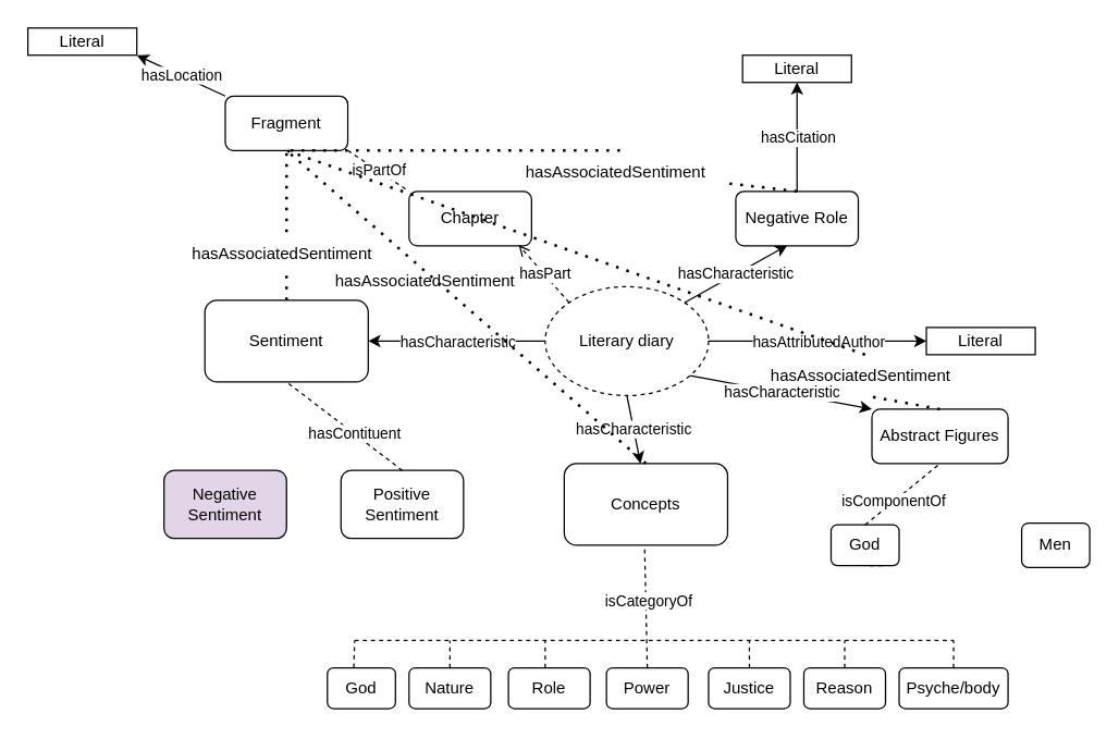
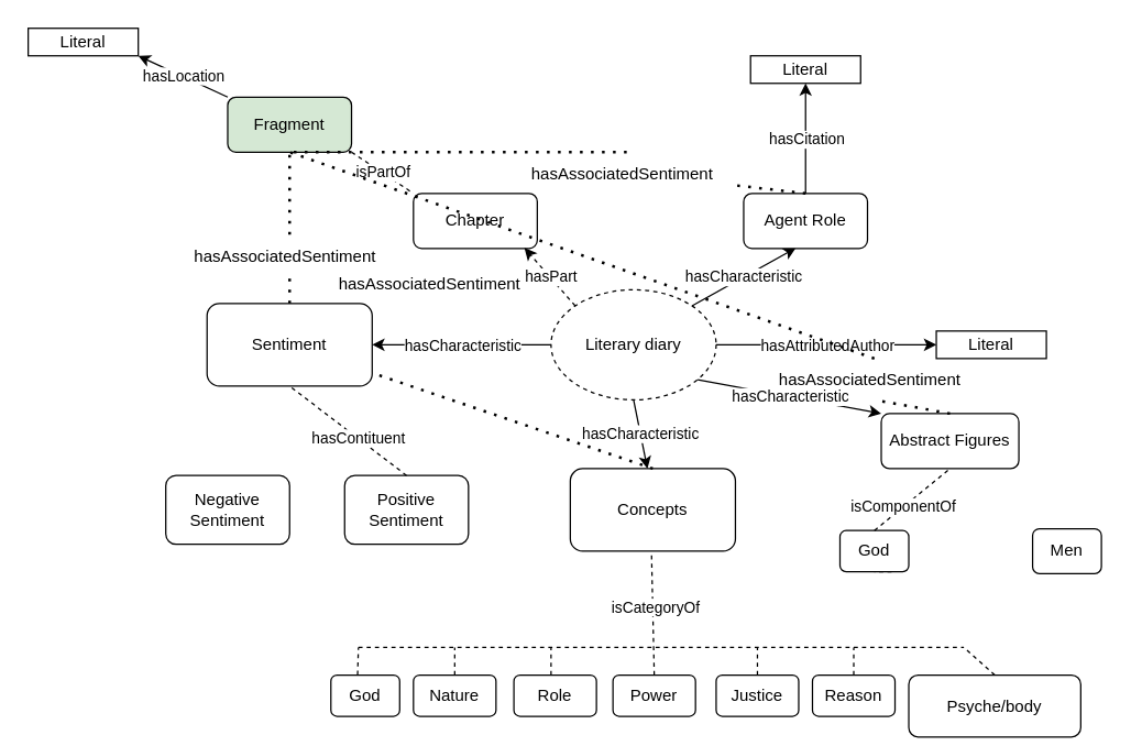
- <mxCell id="41" value="Fragment" style="rounded=1;whiteSpace=wrap;html=1;" vertex="1" parent="1"><mxGeometry x="165" y="70" width="90" height="40" as="geometry" /></mxCell>
+ <mxCell id="41" value="Fragment" style="rounded=1;whiteSpace=wrap;html=1;fillColor=#d5e8d4;" vertex="1" parent="1"><mxGeometry x="165" y="70" width="90" height="40" as="geometry" /></mxCell>
- <mxCell id="32" value="Negative Role" style="rounded=1;whiteSpace=wrap;html=1;" parent="1" vertex="1"><mxGeometry x="540" y="140" width="90" height="40" as="geometry" /></mxCell>
+ <mxCell id="32" value="Agent Role" style="rounded=1;whiteSpace=wrap;html=1;" parent="1" vertex="1"><mxGeometry x="540" y="140" width="90" height="40" as="geometry" /></mxCell>
- <mxCell id="50" value="" style="endArrow=open;html=1;rounded=0;exitX=0;exitY=0;exitDx=0;exitDy=0;entryX=0.896;entryY=0.99;entryDx=0;entryDy=0;entryPerimeter=0;dashed=1;" edge="1" parent="1" source="2" target="40"><mxGeometry relative="1" as="geometry"><mxPoint x="512.426" y="231.716" as="sourcePoint" /><mxPoint x="587.98" y="189.6" as="targetPoint" /></mxGeometry></mxCell>
+ <mxCell id="50" value="" style="endArrow=classic;html=1;rounded=0;exitX=0;exitY=0;exitDx=0;exitDy=0;entryX=0.896;entryY=0.99;entryDx=0;entryDy=0;entryPerimeter=0;dashed=1;" edge="1" parent="1" source="2" target="40"><mxGeometry relative="1" as="geometry"><mxPoint x="512.426" y="231.716" as="sourcePoint" /><mxPoint x="587.98" y="189.6" as="targetPoint" /></mxGeometry></mxCell>
- <mxCell id="57" value="" style="endArrow=none;dashed=1;html=1;dashPattern=1 3;strokeWidth=2;rounded=0;exitX=0.5;exitY=0;exitDx=0;exitDy=0;entryX=0.5;entryY=1;entryDx=0;entryDy=0;" edge="1" parent="1" source="4" target="41"><mxGeometry width="50" height="50" relative="1" as="geometry"><mxPoint x="220" y="230" as="sourcePoint" /><mxPoint x="210" y="120" as="targetPoint" /></mxGeometry></mxCell>
+ <mxCell id="57" value="" style="endArrow=none;dashed=1;html=1;dashPattern=1 3;strokeWidth=2;rounded=0;exitX=0.5;exitY=0;exitDx=0;exitDy=0;" edge="1" parent="1" source="4" target="3"><mxGeometry width="50" height="50" relative="1" as="geometry"><mxPoint x="220" y="230" as="sourcePoint" /><mxPoint x="210" y="120" as="targetPoint" /></mxGeometry></mxCell>
- <mxCell id="9" value="Negative Sentiment" style="rounded=1;whiteSpace=wrap;html=1;fillColor=#e1d5e7;" parent="1" vertex="1"><mxGeometry x="120" y="345" width="90" height="50" as="geometry" /></mxCell>
+ <mxCell id="9" value="Negative Sentiment" style="rounded=1;whiteSpace=wrap;html=1;" parent="1" vertex="1"><mxGeometry x="120" y="345" width="90" height="50" as="geometry" /></mxCell>
- <mxCell id="22" value="Psyche/body" style="rounded=1;whiteSpace=wrap;html=1;" parent="1" vertex="1"><mxGeometry x="660" y="490" width="80" height="30" as="geometry" /></mxCell>
+ <mxCell id="22" value="Psyche/body" style="rounded=1;whiteSpace=wrap;html=1;" parent="1" vertex="1"><mxGeometry x="660" y="490" width="125" height="45" as="geometry" /></mxCell>
